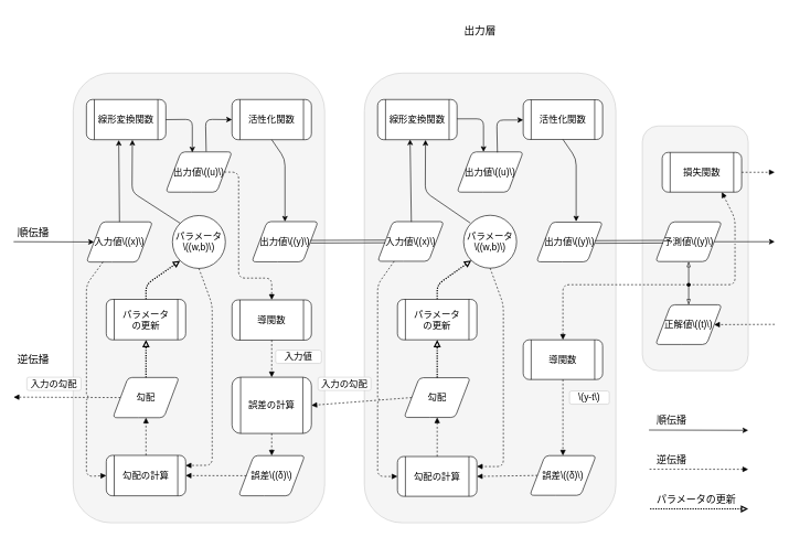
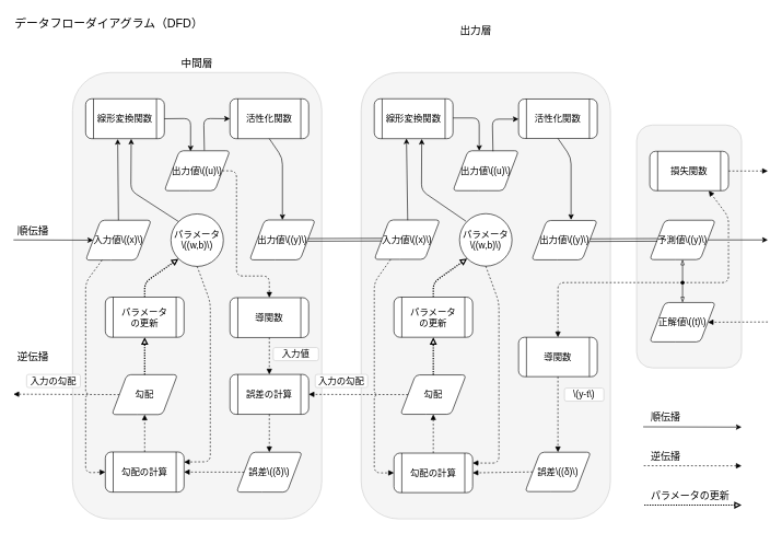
+ <mxCell id="2" value="データフローダイアグラム（DFD）" style="text;html=1;strokeColor=none;fillColor=none;align=left;verticalAlign=middle;whiteSpace=wrap;rounded=1;fontSize=18;" vertex="1" parent="1"><mxGeometry x="20" y="20" width="290" height="30" as="geometry" /></mxCell>
+ <mxCell id="61" value="中間層" style="text;html=1;strokeColor=none;fillColor=none;align=center;verticalAlign=middle;whiteSpace=wrap;rounded=1;fontSize=16;" vertex="1" parent="1"><mxGeometry x="110" y="80" width="380" height="30" as="geometry" /></mxCell>
- <mxCell id="14" value="損失関数" style="shape=process;whiteSpace=wrap;html=1;backgroundOutline=1;fontSize=14;rounded=1;" vertex="1" parent="1"><mxGeometry x="1000" y="230" width="120" height="60" as="geometry" /></mxCell>
+ <mxCell id="14" value="損失関数" style="shape=process;whiteSpace=wrap;html=1;backgroundOutline=1;fontSize=14;rounded=1;" vertex="1" parent="1"><mxGeometry x="990" y="230" width="120" height="60" as="geometry" /></mxCell>
- <mxCell id="41" value="誤差の計算" style="shape=process;whiteSpace=wrap;html=1;backgroundOutline=1;fontSize=14;rounded=1;" vertex="1" parent="1"><mxGeometry x="350" y="569.913" width="120" height="85" as="geometry" /></mxCell>
+ <mxCell id="41" value="誤差の計算" style="shape=process;whiteSpace=wrap;html=1;backgroundOutline=1;fontSize=14;rounded=1;" vertex="1" parent="1"><mxGeometry x="350" y="569.913" width="120" height="60.779" as="geometry" /></mxCell>
